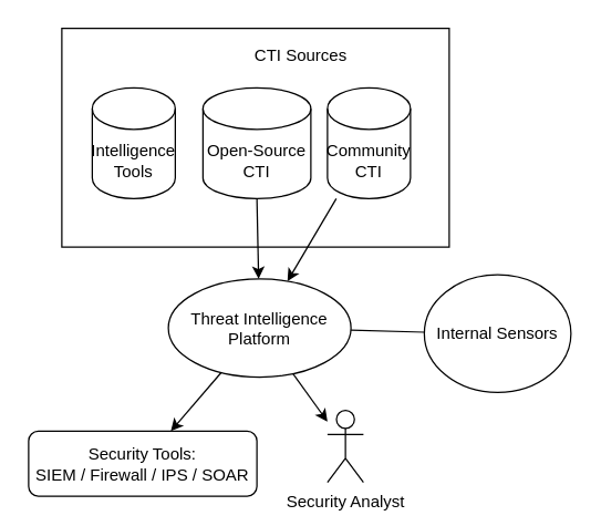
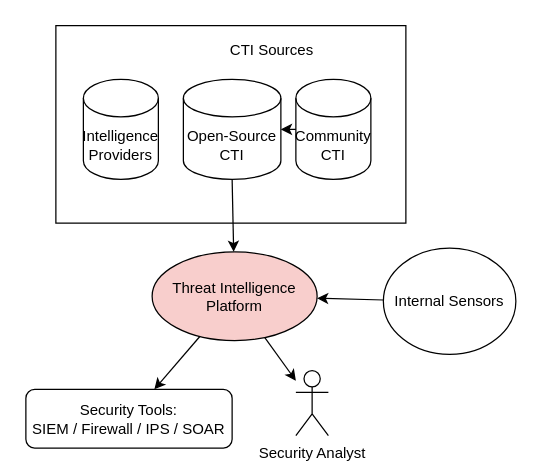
- <mxCell id="10" value="Intelligence Tools" style="shape=cylinder3;whiteSpace=wrap;html=1;boundedLbl=1;backgroundOutline=1;size=15;" parent="1" vertex="1"><mxGeometry x="66" y="63" width="60" height="80" as="geometry" /></mxCell>
+ <mxCell id="10" value="Intelligence Providers" style="shape=cylinder3;whiteSpace=wrap;html=1;boundedLbl=1;backgroundOutline=1;size=15;" parent="1" vertex="1"><mxGeometry x="66" y="63" width="60" height="80" as="geometry" /></mxCell>
- <mxCell id="3" value="" style="rounded=0;orthogonalLoop=1;jettySize=auto;html=1;" parent="1" source="4" target="6" edge="1"><mxGeometry relative="1" as="geometry" /></mxCell>
+ <mxCell id="3" value="" style="rounded=0;orthogonalLoop=1;jettySize=auto;html=1;" parent="1" source="4" target="8" edge="1"><mxGeometry relative="1" as="geometry" /></mxCell>
- <mxCell id="6" value="Threat Intelligence Platform" style="ellipse;whiteSpace=wrap;html=1;aspect=fixed;strokeColor=#000000;fillColor=#FFFFFF;" parent="1" vertex="1"><mxGeometry x="121" y="201" width="132" height="71" as="geometry" /></mxCell>
+ <mxCell id="6" value="Threat Intelligence Platform" style="ellipse;whiteSpace=wrap;html=1;aspect=fixed;strokeColor=#000000;fillColor=#f8cecc;" parent="1" vertex="1"><mxGeometry x="121" y="201" width="132" height="71" as="geometry" /></mxCell>
- <mxCell id="14" style="rounded=0;orthogonalLoop=1;jettySize=auto;html=1;endArrow=none;" edge="1" parent="1" source="15" target="6"><mxGeometry relative="1" as="geometry" /></mxCell>
+ <mxCell id="14" style="rounded=0;orthogonalLoop=1;jettySize=auto;html=1;" edge="1" parent="1" source="15" target="6"><mxGeometry relative="1" as="geometry" /></mxCell>
